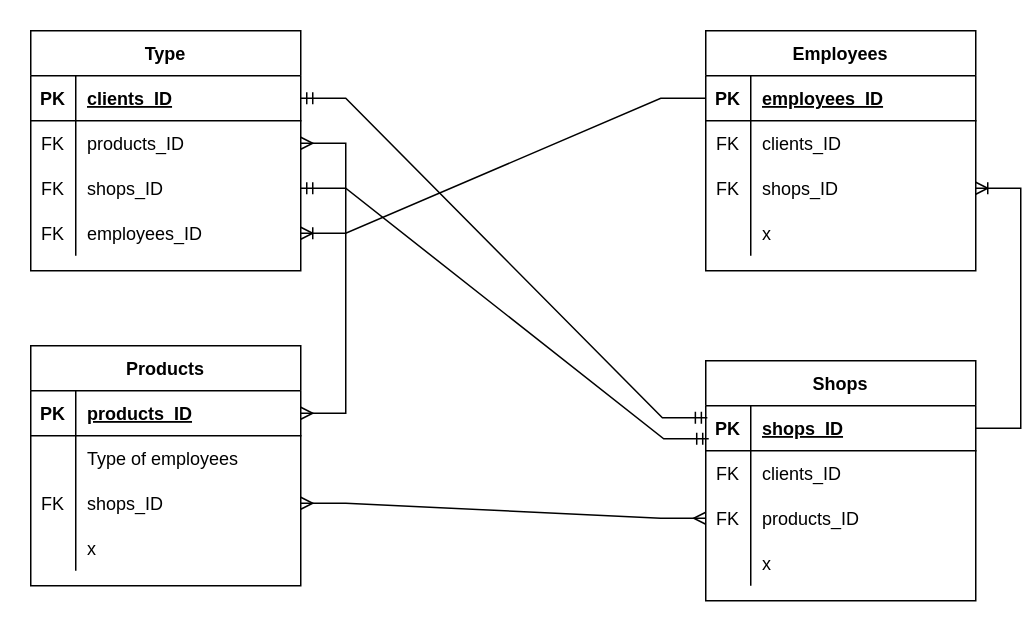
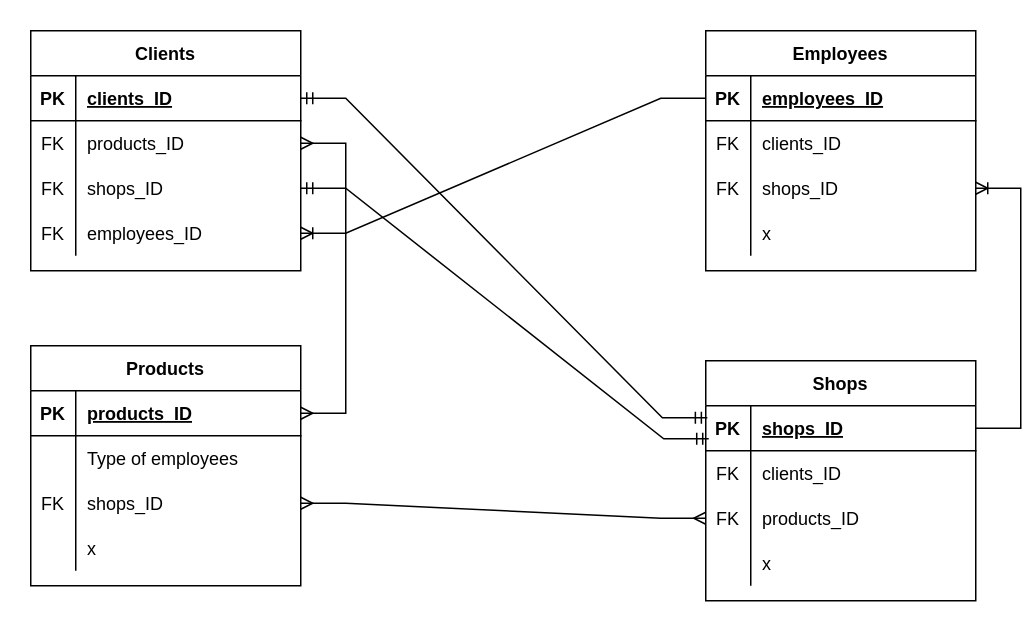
- <mxCell id="2" value="Type" style="shape=table;startSize=30;container=1;collapsible=1;childLayout=tableLayout;fixedRows=1;rowLines=0;fontStyle=1;align=center;resizeLast=1;" vertex="1" parent="1"><mxGeometry x="20" y="20" width="180" height="160" as="geometry" /></mxCell>
+ <mxCell id="2" value="Clients" style="shape=table;startSize=30;container=1;collapsible=1;childLayout=tableLayout;fixedRows=1;rowLines=0;fontStyle=1;align=center;resizeLast=1;" vertex="1" parent="1"><mxGeometry x="20" y="20" width="180" height="160" as="geometry" /></mxCell>
